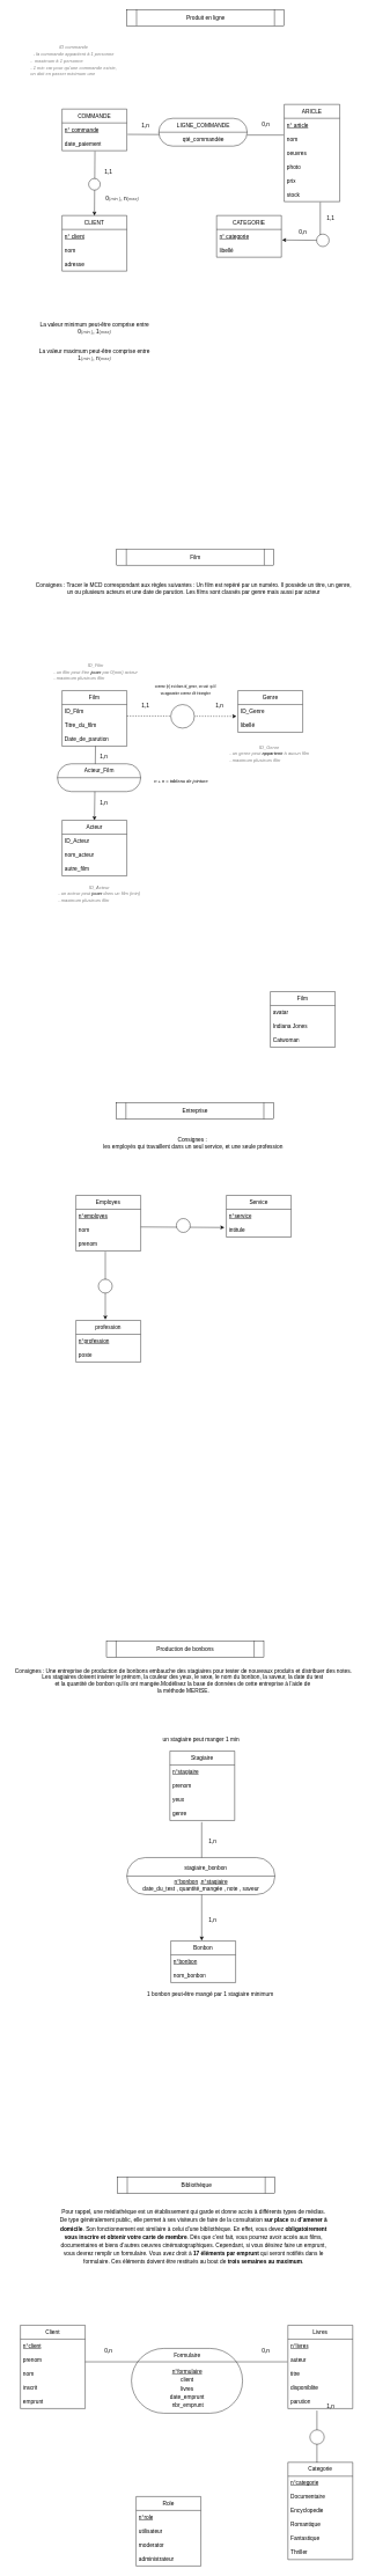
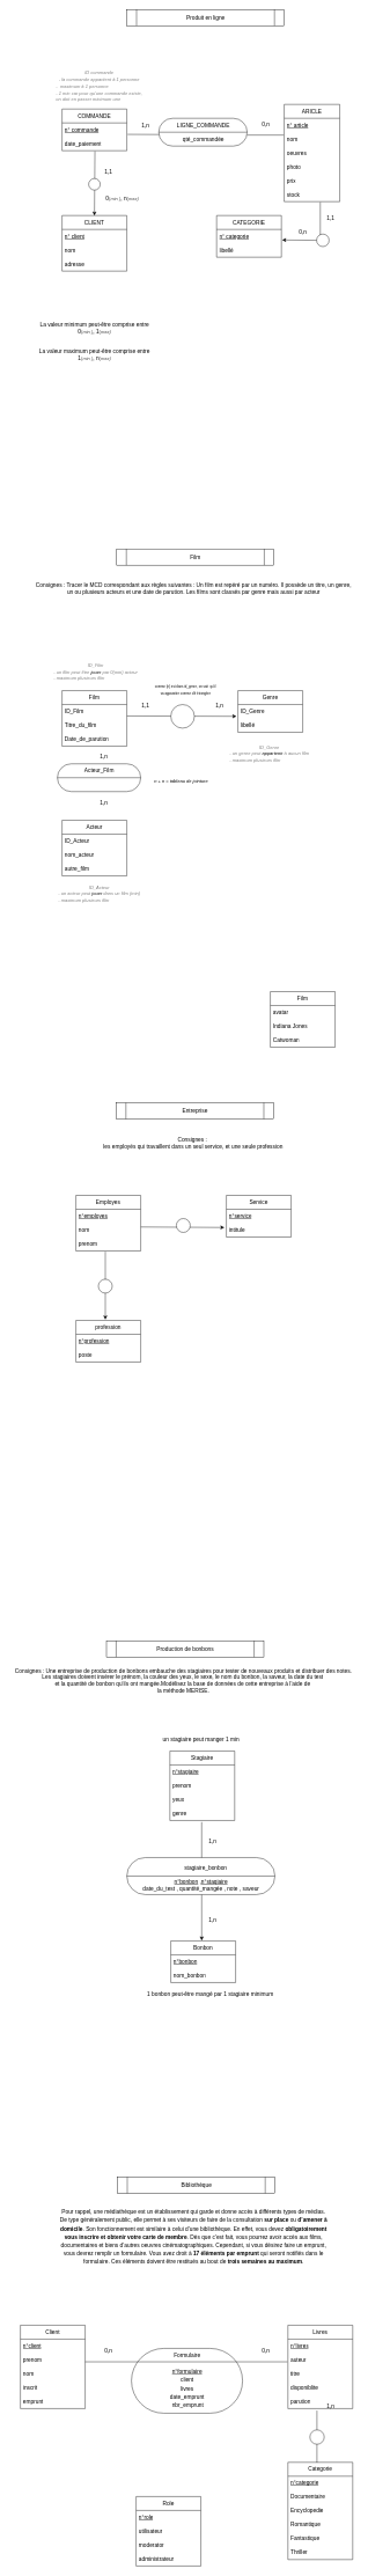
- <mxCell id="36" value="&lt;i style=&quot;border-color: var(--border-color);&quot;&gt;&lt;font style=&quot;border-color: var(--border-color); font-size: 10px;&quot; color=&quot;#808080&quot;&gt;ID commande&lt;br&gt;&lt;i style=&quot;text-align: left; background-color: initial; color: rgb(0, 0, 0); font-size: 12px; border-color: var(--border-color);&quot;&gt;&lt;font style=&quot;border-color: var(--border-color); font-size: 10px;&quot; color=&quot;#808080&quot;&gt;- la commande appartient à 1 personne&lt;/font&gt;&lt;/i&gt;&lt;br&gt;&lt;div style=&quot;text-align: left;&quot;&gt;&lt;i style=&quot;background-color: initial; color: rgb(0, 0, 0); font-size: 12px; border-color: var(--border-color);&quot;&gt;&lt;font style=&quot;border-color: var(--border-color); font-size: 10px;&quot; color=&quot;#808080&quot;&gt;-&amp;nbsp; maximum à 1 personne&lt;/font&gt;&lt;/i&gt;&lt;/div&gt;&lt;div style=&quot;text-align: left;&quot;&gt;&lt;i style=&quot;background-color: initial; color: rgb(0, 0, 0); font-size: 12px; border-color: var(--border-color);&quot;&gt;&lt;font style=&quot;border-color: var(--border-color); font-size: 10px;&quot; color=&quot;#808080&quot;&gt;&lt;i style=&quot;border-color: var(--border-color); color: rgb(0, 0, 0); font-size: 12px;&quot;&gt;&lt;font style=&quot;border-color: var(--border-color); font-size: 10px;&quot; color=&quot;#808080&quot;&gt;- 1 min car pour qu'une commande existe,&lt;br style=&quot;border-color: var(--border-color);&quot;&gt;on doit en passer minimum une&lt;/font&gt;&lt;/i&gt;&lt;br&gt;&lt;/font&gt;&lt;/i&gt;&lt;/div&gt;&lt;/font&gt;&lt;/i&gt;" style="text;html=1;align=center;verticalAlign=middle;resizable=0;points=[];autosize=1;strokeColor=none;fillColor=none;" parent="1" vertex="1"><mxGeometry x="53" y="85" width="210" height="90" as="geometry" /></mxCell>
+ <mxCell id="36" value="&lt;i style=&quot;border-color: var(--border-color);&quot;&gt;&lt;font style=&quot;border-color: var(--border-color); font-size: 10px;&quot; color=&quot;#808080&quot;&gt;ID commande&lt;br&gt;&lt;i style=&quot;text-align: left; background-color: initial; color: rgb(0, 0, 0); font-size: 12px; border-color: var(--border-color);&quot;&gt;&lt;font style=&quot;border-color: var(--border-color); font-size: 10px;&quot; color=&quot;#808080&quot;&gt;- la commande appartient à 1 personne&lt;/font&gt;&lt;/i&gt;&lt;br&gt;&lt;div style=&quot;text-align: left;&quot;&gt;&lt;i style=&quot;background-color: initial; color: rgb(0, 0, 0); font-size: 12px; border-color: var(--border-color);&quot;&gt;&lt;font style=&quot;border-color: var(--border-color); font-size: 10px;&quot; color=&quot;#808080&quot;&gt;-&amp;nbsp; maximum à 1 personne&lt;/font&gt;&lt;/i&gt;&lt;/div&gt;&lt;div style=&quot;text-align: left;&quot;&gt;&lt;i style=&quot;background-color: initial; color: rgb(0, 0, 0); font-size: 12px; border-color: var(--border-color);&quot;&gt;&lt;font style=&quot;border-color: var(--border-color); font-size: 10px;&quot; color=&quot;#808080&quot;&gt;&lt;i style=&quot;border-color: var(--border-color); color: rgb(0, 0, 0); font-size: 12px;&quot;&gt;&lt;font style=&quot;border-color: var(--border-color); font-size: 10px;&quot; color=&quot;#808080&quot;&gt;- 1 min car pour qu'une commande existe,&lt;br style=&quot;border-color: var(--border-color);&quot;&gt;on doit en passer minimum une&lt;/font&gt;&lt;/i&gt;&lt;br&gt;&lt;/font&gt;&lt;/i&gt;&lt;/div&gt;&lt;/font&gt;&lt;/i&gt;" style="text;html=1;align=center;verticalAlign=middle;resizable=0;points=[];autosize=1;strokeColor=none;fillColor=none;" parent="1" vertex="1"><mxGeometry x="108" y="140" width="210" height="90" as="geometry" /></mxCell>
- <mxCell id="55" value="" style="endArrow=classic;html=1;rounded=0;exitX=1.002;exitY=0.824;exitDx=0;exitDy=0;exitPerimeter=0;entryX=-0.023;entryY=0.848;entryDx=0;entryDy=0;entryPerimeter=0;dashed=1;" parent="1" source="44" target="48" edge="1"><mxGeometry width="50" height="50" relative="1" as="geometry"><mxPoint x="483" y="1531" as="sourcePoint" /><mxPoint x="533" y="1481" as="targetPoint" /></mxGeometry></mxCell>
+ <mxCell id="55" value="" style="endArrow=classic;html=1;rounded=0;exitX=1.002;exitY=0.824;exitDx=0;exitDy=0;exitPerimeter=0;entryX=-0.023;entryY=0.848;entryDx=0;entryDy=0;entryPerimeter=0;" parent="1" source="44" target="48" edge="1"><mxGeometry width="50" height="50" relative="1" as="geometry"><mxPoint x="483" y="1531" as="sourcePoint" /><mxPoint x="533" y="1481" as="targetPoint" /></mxGeometry></mxCell>
- <mxCell id="59" value="" style="endArrow=classic;html=1;rounded=0;entryX=0.5;entryY=0;entryDx=0;entryDy=0;exitX=0.517;exitY=0.99;exitDx=0;exitDy=0;exitPerimeter=0;" parent="1" source="46" target="51" edge="1"><mxGeometry width="50" height="50" relative="1" as="geometry"><mxPoint x="206" y="1581" as="sourcePoint" /><mxPoint x="533" y="1621" as="targetPoint" /></mxGeometry></mxCell>
